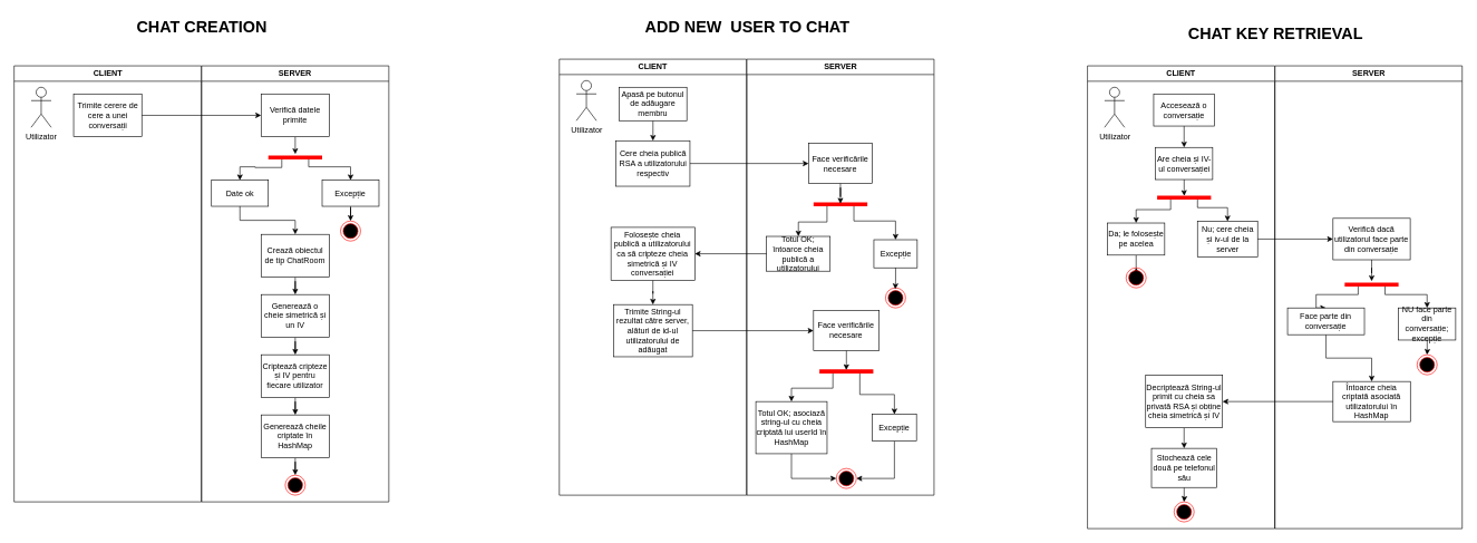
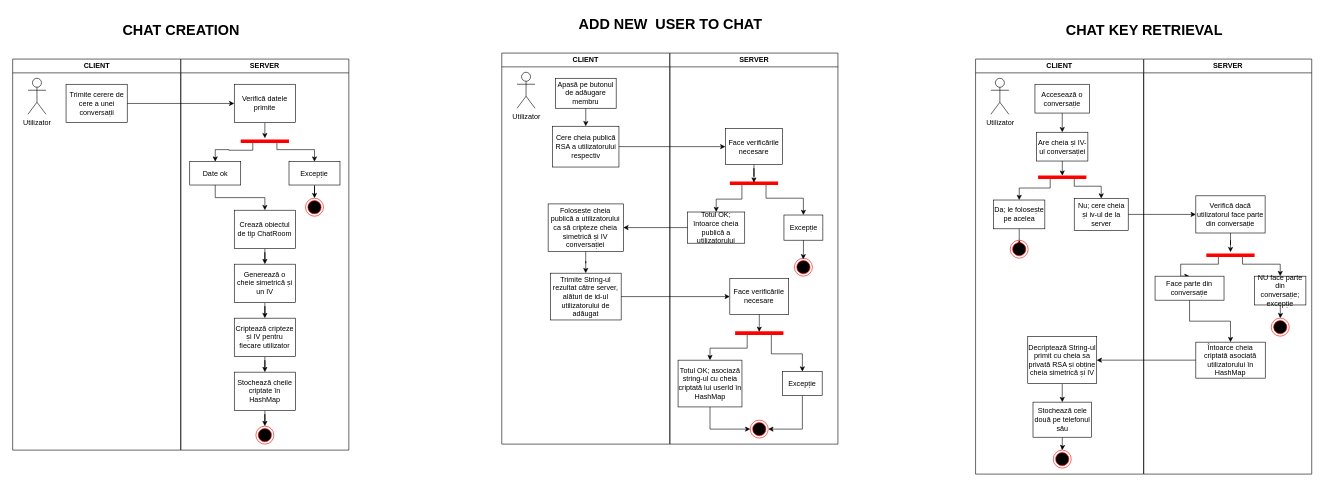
- <mxCell id="29" value="&lt;font style=&quot;font-size: 14px;&quot;&gt;&lt;font style=&quot;font-size: 24px;&quot;&gt;&lt;b&gt;CHAT CREATION&lt;/b&gt;&lt;/font&gt;&lt;br&gt;&lt;/font&gt;" style="text;html=1;align=center;verticalAlign=middle;resizable=0;points=[];autosize=1;strokeColor=none;fillColor=none;" parent="1" vertex="1"><mxGeometry x="191" y="20" width="220" height="40" as="geometry" /></mxCell>
+ <mxCell id="29" value="&lt;font style=&quot;font-size: 14px;&quot;&gt;&lt;font style=&quot;font-size: 24px;&quot;&gt;&lt;b&gt;CHAT CREATION&lt;/b&gt;&lt;/font&gt;&lt;br&gt;&lt;/font&gt;" style="text;html=1;align=center;verticalAlign=middle;resizable=0;points=[];autosize=1;strokeColor=none;fillColor=none;" parent="1" vertex="1"><mxGeometry x="191" y="30" width="220" height="40" as="geometry" /></mxCell>
- <mxCell id="26" value="Generează cheile criptate în HashMap" style="rounded=0;whiteSpace=wrap;html=1;" vertex="1" parent="5"><mxGeometry x="89" y="522" width="102" height="64" as="geometry" /></mxCell>
+ <mxCell id="26" value="Stochează cheile criptate în HashMap" style="rounded=0;whiteSpace=wrap;html=1;" vertex="1" parent="5"><mxGeometry x="89" y="522" width="102" height="64" as="geometry" /></mxCell>
